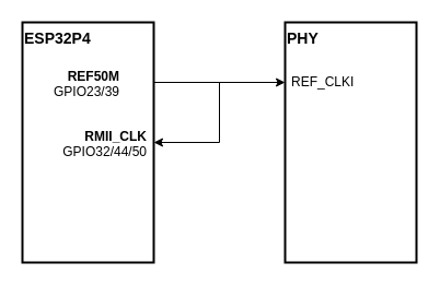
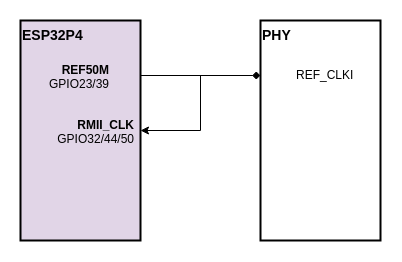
- <mxCell id="2" style="edgeStyle=orthogonalEdgeStyle;html=1;exitX=1;exitY=0.25;exitDx=0;exitDy=0;entryX=0;entryY=0.25;entryDx=0;entryDy=0;" parent="1" source="4" target="5" edge="1"><mxGeometry relative="1" as="geometry" /></mxCell>
+ <mxCell id="2" style="edgeStyle=orthogonalEdgeStyle;html=1;exitX=1;exitY=0.25;exitDx=0;exitDy=0;entryX=0;entryY=0.25;entryDx=0;entryDy=0;endArrow=diamond;" parent="1" source="4" target="5" edge="1"><mxGeometry relative="1" as="geometry" /></mxCell>
- <mxCell id="8" value="REF_CLKI" style="text;strokeColor=none;fillColor=none;align=left;verticalAlign=middle;spacingLeft=4;spacingRight=4;overflow=hidden;points=[[0,0.5],[1,0.5]];portConstraint=eastwest;rotatable=0;whiteSpace=wrap;html=1;" parent="1" vertex="1"><mxGeometry x="260" y="60" width="80" height="30" as="geometry" /></mxCell>
+ <mxCell id="8" value="REF_CLKI" style="text;strokeColor=none;fillColor=none;align=left;verticalAlign=middle;spacingLeft=4;spacingRight=4;overflow=hidden;points=[[0,0.5],[1,0.5]];portConstraint=eastwest;rotatable=0;whiteSpace=wrap;html=1;" parent="1" vertex="1"><mxGeometry x="290" y="60" width="80" height="30" as="geometry" /></mxCell>
- <mxCell id="4" value="ESP32P4" style="rounded=0;whiteSpace=wrap;html=1;align=left;verticalAlign=top;fontStyle=1;fontSize=14;strokeWidth=2;" parent="1" vertex="1"><mxGeometry x="20" y="20" width="120" height="220" as="geometry" /></mxCell>
+ <mxCell id="4" value="ESP32P4" style="rounded=0;whiteSpace=wrap;html=1;align=left;verticalAlign=top;fontStyle=1;fontSize=14;strokeWidth=2;fillColor=#e1d5e7;" parent="1" vertex="1"><mxGeometry x="20" y="20" width="120" height="220" as="geometry" /></mxCell>
